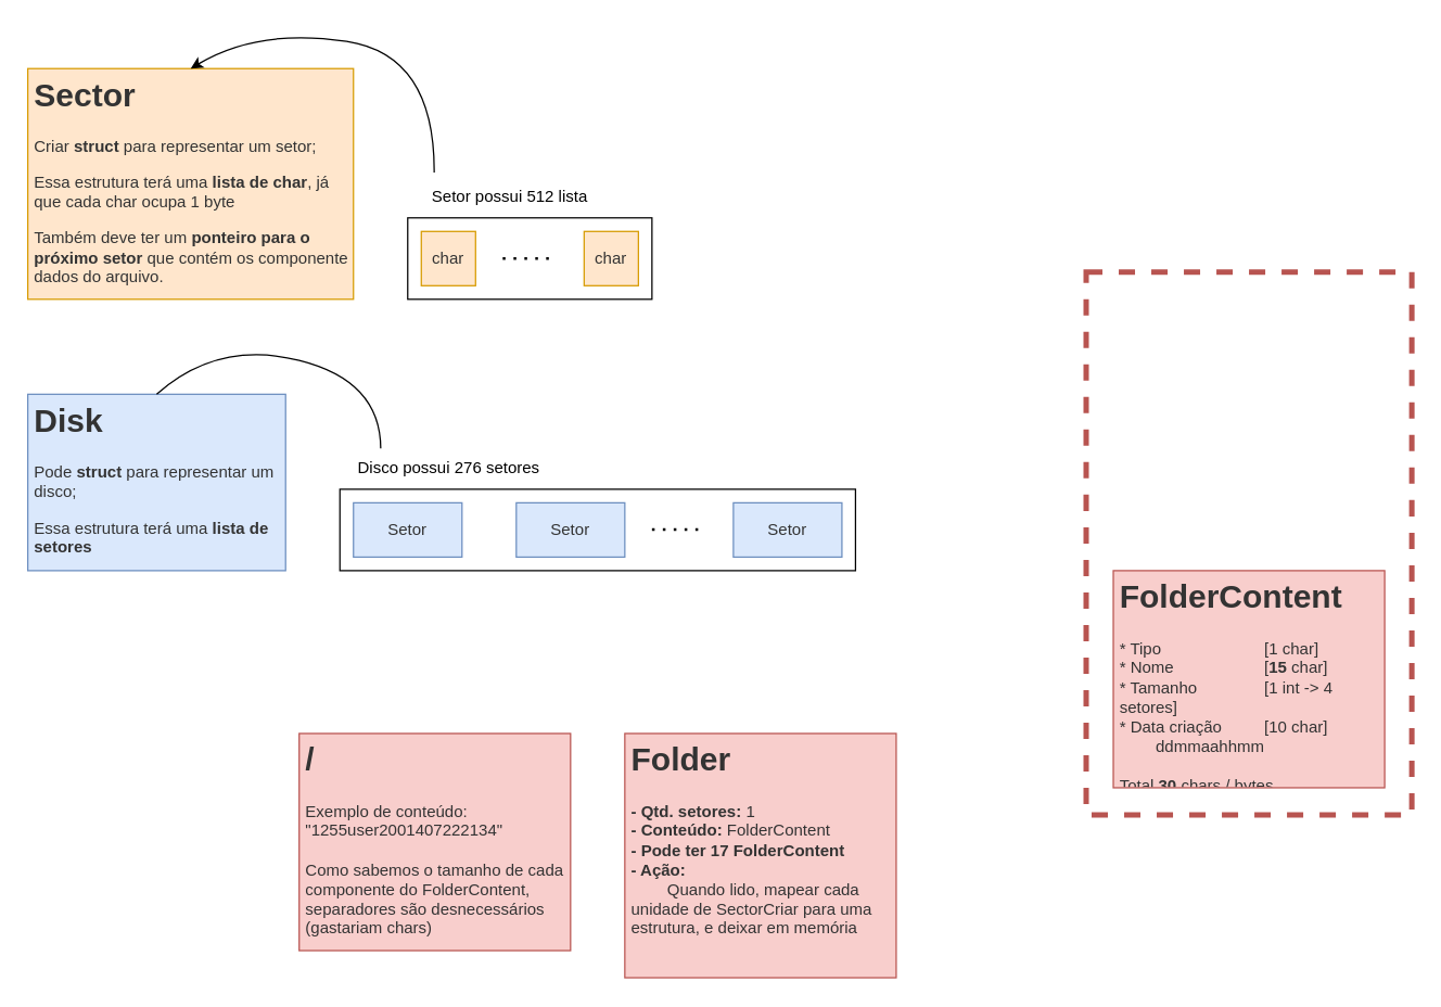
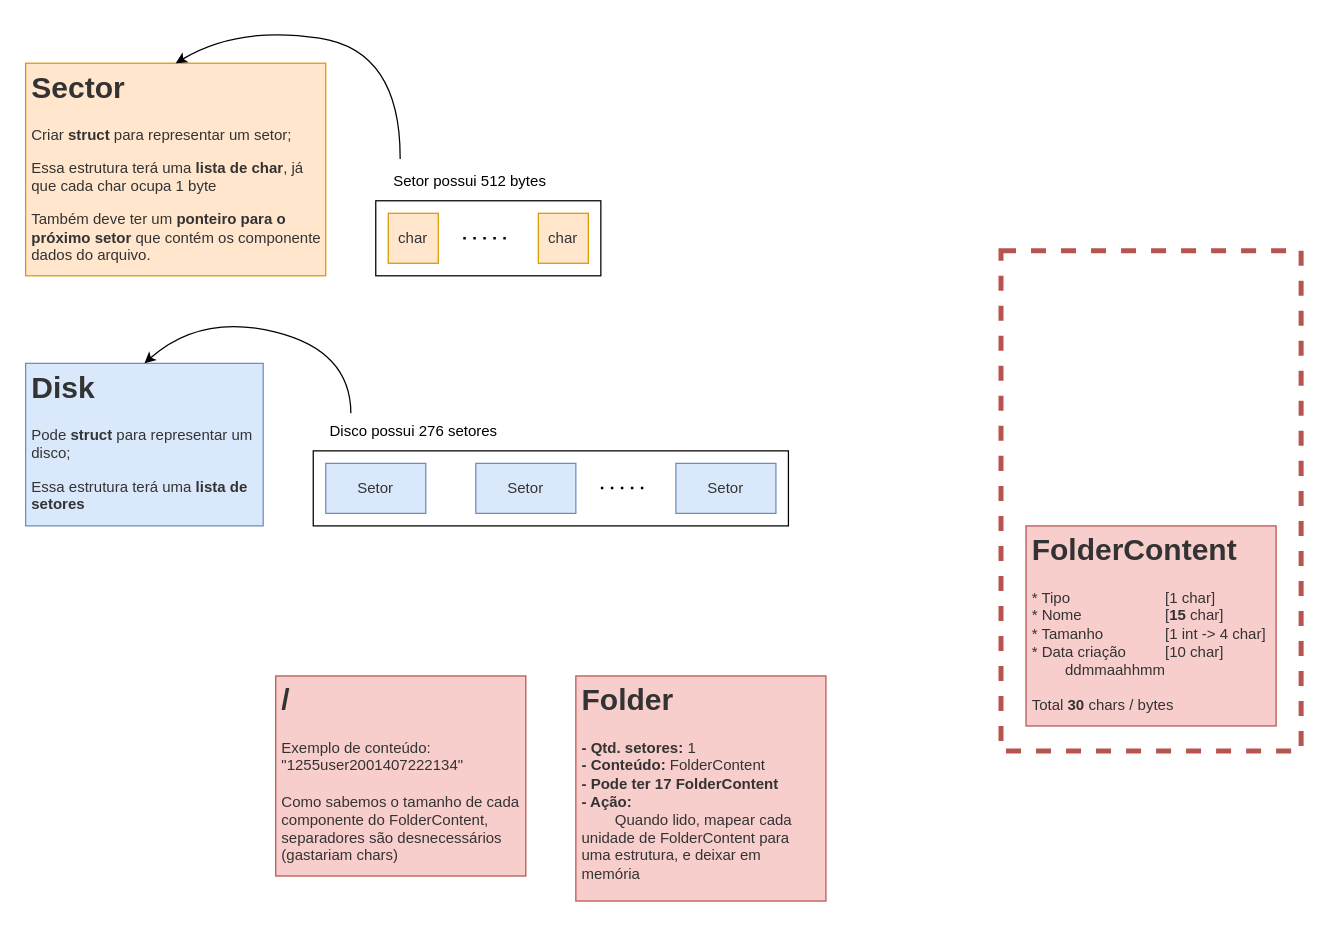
- <mxCell id="8" value="Setor possui 512 lista" style="text;html=1;align=center;verticalAlign=middle;resizable=0;points=[];autosize=1;strokeColor=none;fillColor=none;" parent="1" vertex="1"><mxGeometry x="300" y="130" width="150" height="30" as="geometry" /></mxCell>
+ <mxCell id="8" value="Setor possui 512 bytes" style="text;html=1;align=center;verticalAlign=middle;resizable=0;points=[];autosize=1;strokeColor=none;fillColor=none;" parent="1" vertex="1"><mxGeometry x="300" y="130" width="150" height="30" as="geometry" /></mxCell>
- <mxCell id="17" value="" style="curved=1;endArrow=none;html=1;rounded=0;entryX=0.5;entryY=0;entryDx=0;entryDy=0;exitX=0.188;exitY=0;exitDx=0;exitDy=0;exitPerimeter=0;" parent="1" source="13" target="16" edge="1"><mxGeometry width="50" height="50" relative="1" as="geometry"><mxPoint x="279.5" y="316.61" as="sourcePoint" /><mxPoint x="125" y="270" as="targetPoint" /><Array as="points"><mxPoint x="280" y="280" /><mxPoint x="160" y="250" /></Array></mxGeometry></mxCell>
+ <mxCell id="17" value="" style="curved=1;endArrow=classic;html=1;rounded=0;entryX=0.5;entryY=0;entryDx=0;entryDy=0;exitX=0.188;exitY=0;exitDx=0;exitDy=0;exitPerimeter=0;" parent="1" source="13" target="16" edge="1"><mxGeometry width="50" height="50" relative="1" as="geometry"><mxPoint x="279.5" y="316.61" as="sourcePoint" /><mxPoint x="125" y="270" as="targetPoint" /><Array as="points"><mxPoint x="280" y="280" /><mxPoint x="160" y="250" /></Array></mxGeometry></mxCell>
- <mxCell id="19" value="&lt;p style=&quot;line-height: 0.7&quot;&gt;&lt;/p&gt;&lt;h1&gt;&lt;span style=&quot;color: rgb(51 , 51 , 51)&quot;&gt;FolderContent&lt;/span&gt;&lt;/h1&gt;&lt;div&gt;&lt;font color=&quot;#333333&quot;&gt;* Tipo&lt;span&gt;&#09;&lt;span style=&quot;white-space: pre&quot;&gt;&#09;&lt;/span&gt;&lt;span style=&quot;white-space: pre&quot;&gt;&#09;&lt;/span&gt;&lt;span style=&quot;white-space: pre&quot;&gt;&#09;&lt;/span&gt;&lt;/span&gt;[1 char]&lt;/font&gt;&lt;/div&gt;&lt;div&gt;&lt;font color=&quot;#333333&quot;&gt;* Nome&lt;span style=&quot;white-space: pre&quot;&gt;&#09;&lt;/span&gt;&lt;span style=&quot;white-space: pre&quot;&gt;&#09;&lt;/span&gt;&lt;span style=&quot;white-space: pre&quot;&gt;&#09;&lt;/span&gt;[&lt;b&gt;15&lt;/b&gt;&amp;nbsp;char]&lt;/font&gt;&lt;/div&gt;&lt;div&gt;&lt;font color=&quot;#333333&quot;&gt;* Tamanho&lt;span style=&quot;white-space: pre&quot;&gt;&#09;&lt;/span&gt;&lt;span style=&quot;white-space: pre&quot;&gt;&#09;&lt;/span&gt;[1 int -&amp;gt; 4 setores]&lt;/font&gt;&lt;/div&gt;&lt;div&gt;&lt;font color=&quot;#333333&quot;&gt;* Data criação&lt;span style=&quot;white-space: pre&quot;&gt;&#09;&lt;/span&gt;&lt;span style=&quot;white-space: pre&quot;&gt;&#09;&lt;/span&gt;[10 char]&amp;nbsp;&lt;/font&gt;&lt;span style=&quot;color: rgb(51 , 51 , 51)&quot;&gt;&amp;nbsp; &amp;nbsp; &amp;nbsp; &amp;nbsp;&lt;/span&gt;&lt;/div&gt;&lt;span style=&quot;color: rgb(51 , 51 , 51)&quot;&gt;&lt;span style=&quot;white-space: pre&quot;&gt;&#09;&lt;/span&gt;ddmmaahhmm&lt;br&gt;&lt;br&gt;Total &lt;b&gt;30 &lt;/b&gt;chars / bytes&lt;br&gt;&lt;/span&gt;&lt;p&gt;&lt;/p&gt;" style="text;html=1;strokeColor=#b85450;fillColor=#f8cecc;spacing=5;spacingTop=-20;whiteSpace=wrap;overflow=hidden;rounded=0;" parent="1" vertex="1"><mxGeometry x="820" y="420" width="200" height="160" as="geometry" /></mxCell>
+ <mxCell id="19" value="&lt;p style=&quot;line-height: 0.7&quot;&gt;&lt;/p&gt;&lt;h1&gt;&lt;span style=&quot;color: rgb(51 , 51 , 51)&quot;&gt;FolderContent&lt;/span&gt;&lt;/h1&gt;&lt;div&gt;&lt;font color=&quot;#333333&quot;&gt;* Tipo&lt;span&gt;&#09;&lt;span style=&quot;white-space: pre&quot;&gt;&#09;&lt;/span&gt;&lt;span style=&quot;white-space: pre&quot;&gt;&#09;&lt;/span&gt;&lt;span style=&quot;white-space: pre&quot;&gt;&#09;&lt;/span&gt;&lt;/span&gt;[1 char]&lt;/font&gt;&lt;/div&gt;&lt;div&gt;&lt;font color=&quot;#333333&quot;&gt;* Nome&lt;span style=&quot;white-space: pre&quot;&gt;&#09;&lt;/span&gt;&lt;span style=&quot;white-space: pre&quot;&gt;&#09;&lt;/span&gt;&lt;span style=&quot;white-space: pre&quot;&gt;&#09;&lt;/span&gt;[&lt;b&gt;15&lt;/b&gt;&amp;nbsp;char]&lt;/font&gt;&lt;/div&gt;&lt;div&gt;&lt;font color=&quot;#333333&quot;&gt;* Tamanho&lt;span style=&quot;white-space: pre&quot;&gt;&#09;&lt;/span&gt;&lt;span style=&quot;white-space: pre&quot;&gt;&#09;&lt;/span&gt;[1 int -&amp;gt; 4 char]&lt;/font&gt;&lt;/div&gt;&lt;div&gt;&lt;font color=&quot;#333333&quot;&gt;* Data criação&lt;span style=&quot;white-space: pre&quot;&gt;&#09;&lt;/span&gt;&lt;span style=&quot;white-space: pre&quot;&gt;&#09;&lt;/span&gt;[10 char]&amp;nbsp;&lt;/font&gt;&lt;span style=&quot;color: rgb(51 , 51 , 51)&quot;&gt;&amp;nbsp; &amp;nbsp; &amp;nbsp; &amp;nbsp;&lt;/span&gt;&lt;/div&gt;&lt;span style=&quot;color: rgb(51 , 51 , 51)&quot;&gt;&lt;span style=&quot;white-space: pre&quot;&gt;&#09;&lt;/span&gt;ddmmaahhmm&lt;br&gt;&lt;br&gt;Total &lt;b&gt;30 &lt;/b&gt;chars / bytes&lt;br&gt;&lt;/span&gt;&lt;p&gt;&lt;/p&gt;" style="text;html=1;strokeColor=#b85450;fillColor=#f8cecc;spacing=5;spacingTop=-20;whiteSpace=wrap;overflow=hidden;rounded=0;" parent="1" vertex="1"><mxGeometry x="820" y="420" width="200" height="160" as="geometry" /></mxCell>
- <mxCell id="18" value="&lt;h1&gt;&lt;font color=&quot;#333333&quot;&gt;Folder&lt;/font&gt;&lt;/h1&gt;&lt;div&gt;&lt;font color=&quot;#333333&quot;&gt;&lt;b&gt;- Qtd. setores:&lt;/b&gt; 1&lt;/font&gt;&lt;/div&gt;&lt;div&gt;&lt;font color=&quot;#333333&quot;&gt;&lt;b&gt;- Conteúdo:&lt;/b&gt; FolderContent&lt;/font&gt;&lt;/div&gt;&lt;div&gt;&lt;font color=&quot;#333333&quot;&gt;&lt;b&gt;- Pode ter 17 FolderContent&lt;/b&gt;&lt;/font&gt;&lt;/div&gt;&lt;div&gt;&lt;font color=&quot;#333333&quot;&gt;&lt;span&gt;&lt;b&gt;- Ação:&lt;/b&gt;&lt;/span&gt;&lt;br&gt;&lt;/font&gt;&lt;/div&gt;&lt;div&gt;&lt;span&gt;&lt;font color=&quot;#333333&quot;&gt;&lt;span style=&quot;white-space: pre&quot;&gt;&#09;&lt;/span&gt;Quando lido, mapear cada unidade de SectorCriar para uma estrutura, e deixar em memória&lt;/font&gt;&lt;br&gt;&lt;/span&gt;&lt;/div&gt;" style="text;html=1;strokeColor=#b85450;fillColor=#f8cecc;spacing=5;spacingTop=-20;whiteSpace=wrap;overflow=hidden;rounded=0;" parent="1" vertex="1"><mxGeometry x="460" y="540" width="200" height="180" as="geometry" /></mxCell>
+ <mxCell id="18" value="&lt;h1&gt;&lt;font color=&quot;#333333&quot;&gt;Folder&lt;/font&gt;&lt;/h1&gt;&lt;div&gt;&lt;font color=&quot;#333333&quot;&gt;&lt;b&gt;- Qtd. setores:&lt;/b&gt; 1&lt;/font&gt;&lt;/div&gt;&lt;div&gt;&lt;font color=&quot;#333333&quot;&gt;&lt;b&gt;- Conteúdo:&lt;/b&gt; FolderContent&lt;/font&gt;&lt;/div&gt;&lt;div&gt;&lt;font color=&quot;#333333&quot;&gt;&lt;b&gt;- Pode ter 17 FolderContent&lt;/b&gt;&lt;/font&gt;&lt;/div&gt;&lt;div&gt;&lt;font color=&quot;#333333&quot;&gt;&lt;span&gt;&lt;b&gt;- Ação:&lt;/b&gt;&lt;/span&gt;&lt;br&gt;&lt;/font&gt;&lt;/div&gt;&lt;div&gt;&lt;span&gt;&lt;font color=&quot;#333333&quot;&gt;&lt;span style=&quot;white-space: pre&quot;&gt;&#09;&lt;/span&gt;Quando lido, mapear cada unidade de FolderContent para uma estrutura, e deixar em memória&lt;/font&gt;&lt;br&gt;&lt;/span&gt;&lt;/div&gt;" style="text;html=1;strokeColor=#b85450;fillColor=#f8cecc;spacing=5;spacingTop=-20;whiteSpace=wrap;overflow=hidden;rounded=0;" parent="1" vertex="1"><mxGeometry x="460" y="540" width="200" height="180" as="geometry" /></mxCell>
